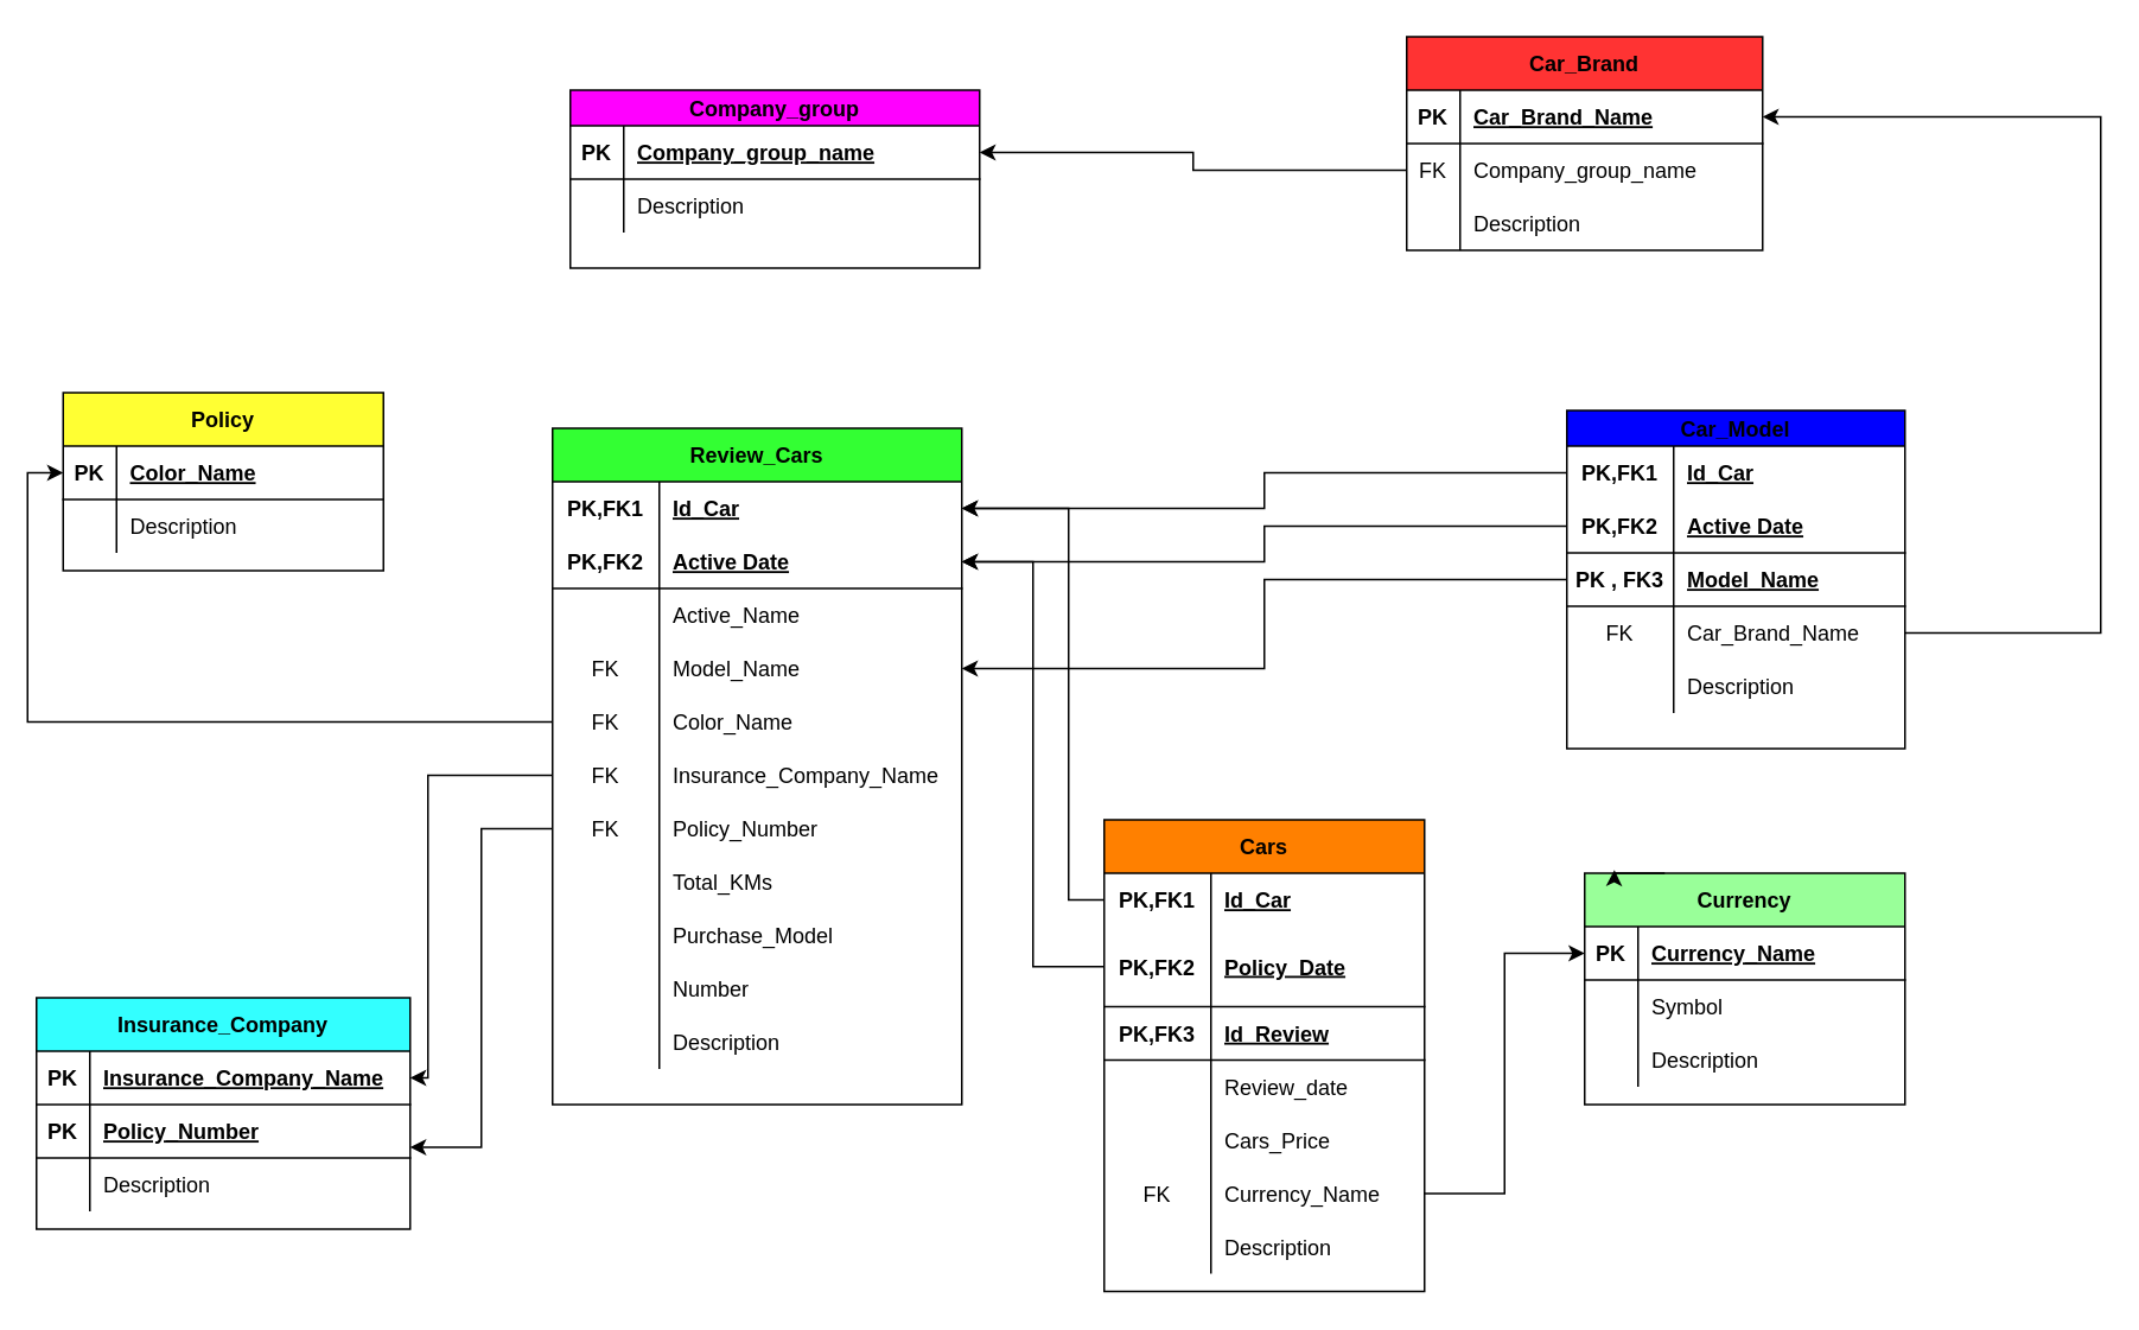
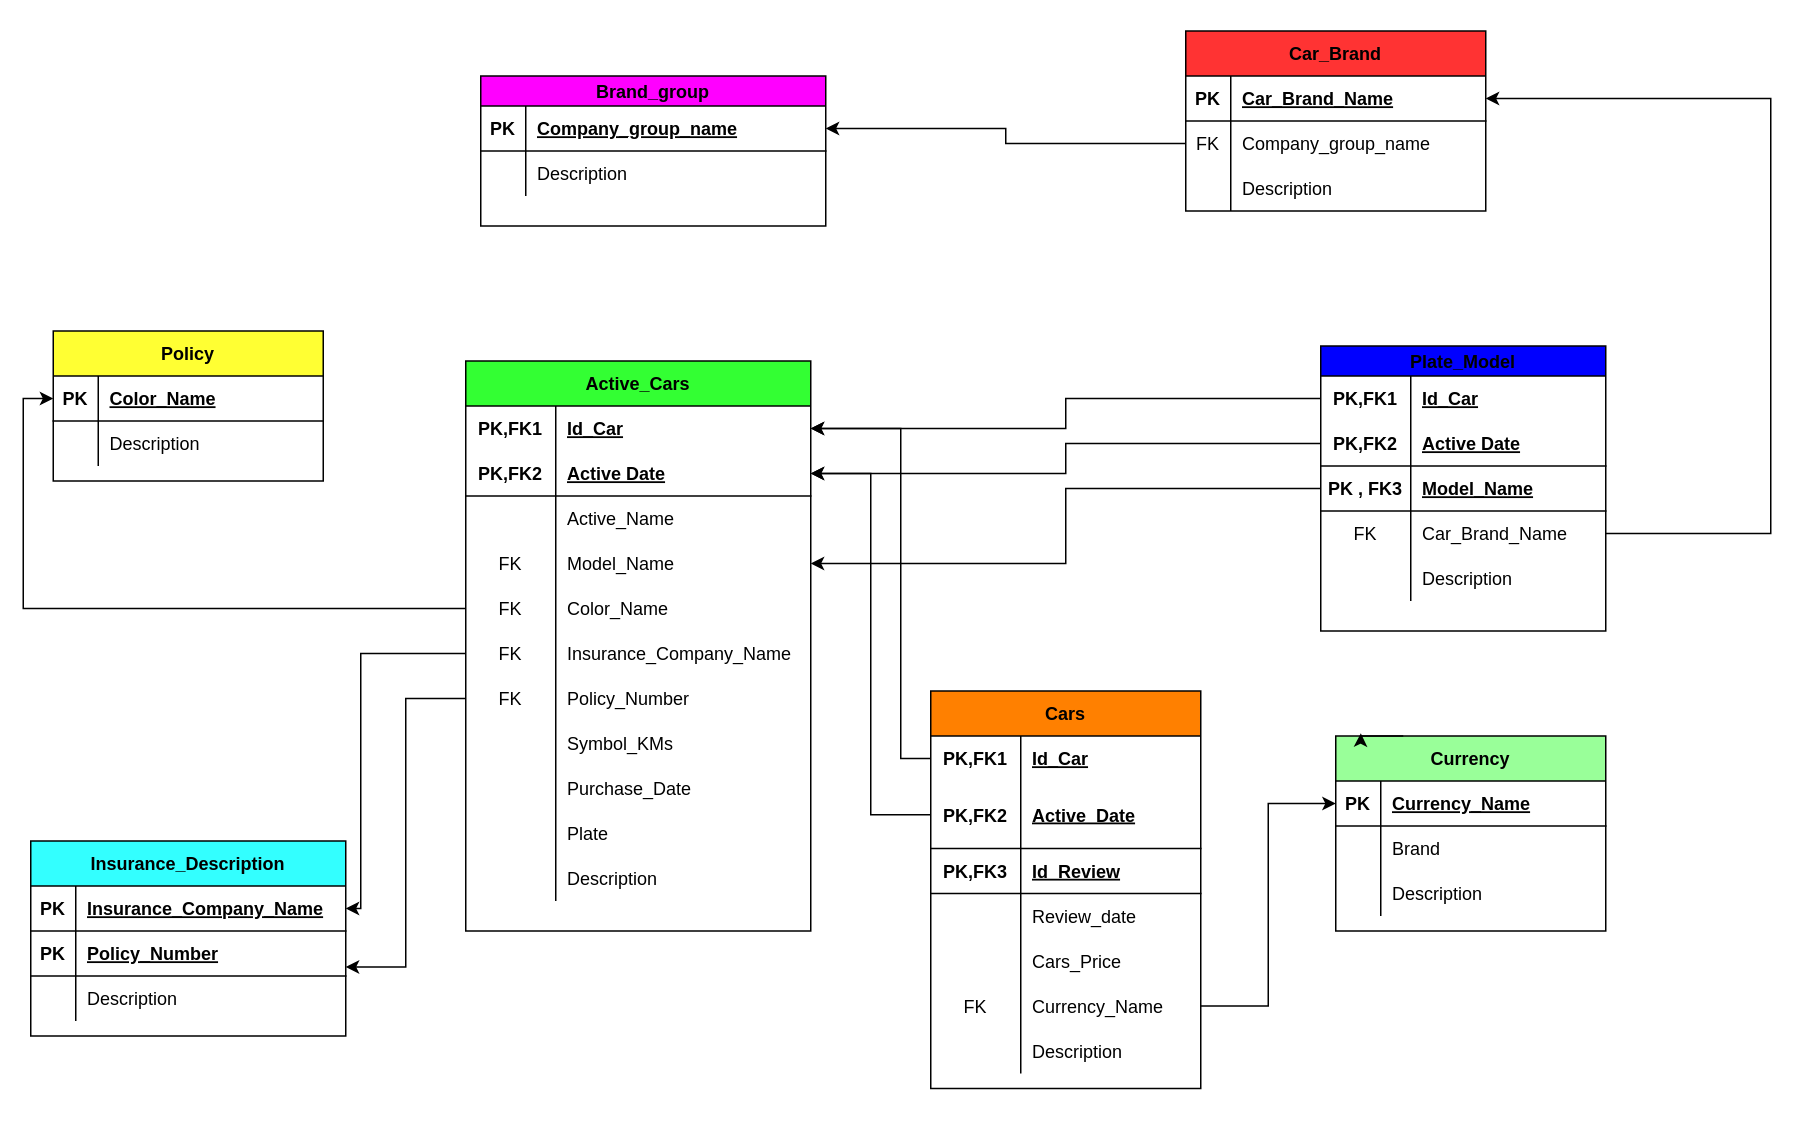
- <mxCell id="79" value="Company_group" style="shape=table;startSize=20;container=1;collapsible=1;childLayout=tableLayout;fixedRows=1;rowLines=0;fontStyle=1;align=center;resizeLast=1;fillColor=#FF00FF;" vertex="1" parent="1"><mxGeometry x="320" y="50" width="230" height="100" as="geometry" /></mxCell>
+ <mxCell id="79" value="Brand_group" style="shape=table;startSize=20;container=1;collapsible=1;childLayout=tableLayout;fixedRows=1;rowLines=0;fontStyle=1;align=center;resizeLast=1;fillColor=#FF00FF;" vertex="1" parent="1"><mxGeometry x="320" y="50" width="230" height="100" as="geometry" /></mxCell>
- <mxCell id="53" value="Car_Model" style="shape=table;startSize=20;container=1;collapsible=1;childLayout=tableLayout;fixedRows=1;rowLines=0;fontStyle=1;align=center;resizeLast=1;fillColor=#0000FF;" vertex="1" parent="1"><mxGeometry x="880" y="230" width="190" height="190" as="geometry" /></mxCell>
+ <mxCell id="53" value="Plate_Model" style="shape=table;startSize=20;container=1;collapsible=1;childLayout=tableLayout;fixedRows=1;rowLines=0;fontStyle=1;align=center;resizeLast=1;fillColor=#0000FF;" vertex="1" parent="1"><mxGeometry x="880" y="230" width="190" height="190" as="geometry" /></mxCell>
- <mxCell id="2" value="Review_Cars" style="shape=table;startSize=30;container=1;collapsible=1;childLayout=tableLayout;fixedRows=1;rowLines=0;fontStyle=1;align=center;resizeLast=1;fillColor=#33FF33;" vertex="1" parent="1"><mxGeometry x="310" y="240" width="230" height="380.0" as="geometry" /></mxCell>
+ <mxCell id="2" value="Active_Cars" style="shape=table;startSize=30;container=1;collapsible=1;childLayout=tableLayout;fixedRows=1;rowLines=0;fontStyle=1;align=center;resizeLast=1;fillColor=#33FF33;" vertex="1" parent="1"><mxGeometry x="310" y="240" width="230" height="380.0" as="geometry" /></mxCell>
- <mxCell id="26" value="Total_KMs" style="shape=partialRectangle;connectable=0;fillColor=none;top=0;left=0;bottom=0;right=0;align=left;spacingLeft=6;overflow=hidden;" vertex="1" parent="24"><mxGeometry x="60" width="170" height="30" as="geometry"><mxRectangle width="170" height="30" as="alternateBounds" /></mxGeometry></mxCell>
+ <mxCell id="26" value="Symbol_KMs" style="shape=partialRectangle;connectable=0;fillColor=none;top=0;left=0;bottom=0;right=0;align=left;spacingLeft=6;overflow=hidden;" vertex="1" parent="24"><mxGeometry x="60" width="170" height="30" as="geometry"><mxRectangle width="170" height="30" as="alternateBounds" /></mxGeometry></mxCell>
- <mxCell id="29" value="Purchase_Model" style="shape=partialRectangle;connectable=0;fillColor=none;top=0;left=0;bottom=0;right=0;align=left;spacingLeft=6;overflow=hidden;" vertex="1" parent="27"><mxGeometry x="60" width="170" height="30" as="geometry"><mxRectangle width="170" height="30" as="alternateBounds" /></mxGeometry></mxCell>
+ <mxCell id="29" value="Purchase_Date" style="shape=partialRectangle;connectable=0;fillColor=none;top=0;left=0;bottom=0;right=0;align=left;spacingLeft=6;overflow=hidden;" vertex="1" parent="27"><mxGeometry x="60" width="170" height="30" as="geometry"><mxRectangle width="170" height="30" as="alternateBounds" /></mxGeometry></mxCell>
- <mxCell id="92" value="Policy_Date" style="shape=partialRectangle;connectable=0;fillColor=none;top=0;left=0;bottom=0;right=0;align=left;spacingLeft=6;fontStyle=5;overflow=hidden;" vertex="1" parent="90"><mxGeometry x="60" width="120" height="45" as="geometry"><mxRectangle width="120" height="45" as="alternateBounds" /></mxGeometry></mxCell>
+ <mxCell id="92" value="Active_Date" style="shape=partialRectangle;connectable=0;fillColor=none;top=0;left=0;bottom=0;right=0;align=left;spacingLeft=6;fontStyle=5;overflow=hidden;" vertex="1" parent="90"><mxGeometry x="60" width="120" height="45" as="geometry"><mxRectangle width="120" height="45" as="alternateBounds" /></mxGeometry></mxCell>
- <mxCell id="32" value="Number" style="shape=partialRectangle;connectable=0;fillColor=none;top=0;left=0;bottom=0;right=0;align=left;spacingLeft=6;overflow=hidden;" vertex="1" parent="30"><mxGeometry x="60" width="170" height="30" as="geometry"><mxRectangle width="170" height="30" as="alternateBounds" /></mxGeometry></mxCell>
+ <mxCell id="32" value="Plate" style="shape=partialRectangle;connectable=0;fillColor=none;top=0;left=0;bottom=0;right=0;align=left;spacingLeft=6;overflow=hidden;" vertex="1" parent="30"><mxGeometry x="60" width="170" height="30" as="geometry"><mxRectangle width="170" height="30" as="alternateBounds" /></mxGeometry></mxCell>
- <mxCell id="114" value="Symbol" style="shape=partialRectangle;connectable=0;fillColor=none;top=0;left=0;bottom=0;right=0;align=left;spacingLeft=6;overflow=hidden;" vertex="1" parent="112"><mxGeometry x="30" width="150" height="30" as="geometry"><mxRectangle width="150" height="30" as="alternateBounds" /></mxGeometry></mxCell>
+ <mxCell id="114" value="Brand" style="shape=partialRectangle;connectable=0;fillColor=none;top=0;left=0;bottom=0;right=0;align=left;spacingLeft=6;overflow=hidden;" vertex="1" parent="112"><mxGeometry x="30" width="150" height="30" as="geometry"><mxRectangle width="150" height="30" as="alternateBounds" /></mxGeometry></mxCell>
- <mxCell id="43" value="Insurance_Company" style="shape=table;startSize=30;container=1;collapsible=1;childLayout=tableLayout;fixedRows=1;rowLines=0;fontStyle=1;align=center;resizeLast=1;fillColor=#33FFFF;" vertex="1" parent="1"><mxGeometry x="20" y="560" width="210" height="130" as="geometry" /></mxCell>
+ <mxCell id="43" value="Insurance_Description" style="shape=table;startSize=30;container=1;collapsible=1;childLayout=tableLayout;fixedRows=1;rowLines=0;fontStyle=1;align=center;resizeLast=1;fillColor=#33FFFF;" vertex="1" parent="1"><mxGeometry x="20" y="560" width="210" height="130" as="geometry" /></mxCell>
